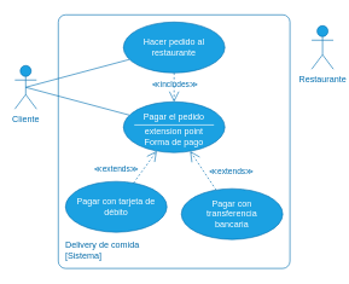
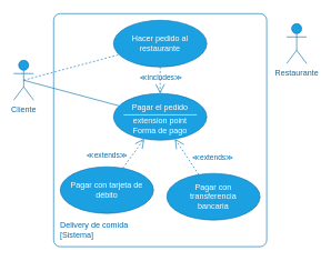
- <mxCell id="3" value="" style="edgeStyle=none;html=1;endArrow=none;endFill=0;exitX=0.5;exitY=0.5;exitDx=0;exitDy=0;exitPerimeter=0;fillColor=#1ba1e2;strokeColor=#006EAF;" parent="1" source="4" target="5" edge="1"><mxGeometry relative="1" as="geometry" /></mxCell>
+ <mxCell id="3" value="" style="edgeStyle=none;html=1;endArrow=none;endFill=0;exitX=0.5;exitY=0.5;exitDx=0;exitDy=0;exitPerimeter=0;fillColor=#1ba1e2;strokeColor=#006EAF;dashed=1;" parent="1" source="4" target="5" edge="1"><mxGeometry relative="1" as="geometry" /></mxCell>
